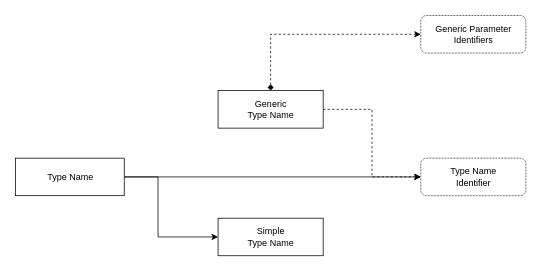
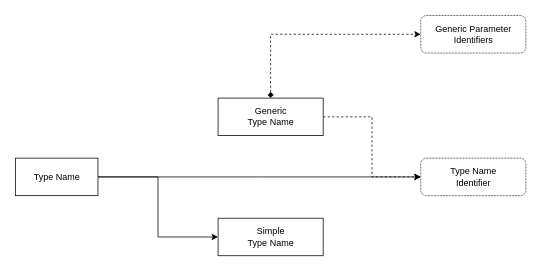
- <mxCell id="7" value="Generic&lt;br&gt;Type Name" style="html=1;align=center;" parent="1" vertex="1"><mxGeometry x="290" y="120" width="140" height="50" as="geometry" /></mxCell>
+ <mxCell id="7" value="Generic&lt;br&gt;Type Name" style="html=1;align=center;" parent="1" vertex="1"><mxGeometry x="290" y="130" width="140" height="50" as="geometry" /></mxCell>
- <mxCell id="4" value="Type Name" style="html=1;" parent="1" vertex="1"><mxGeometry x="20" y="210" width="145" height="50" as="geometry" /></mxCell>
+ <mxCell id="4" value="Type Name" style="html=1;" parent="1" vertex="1"><mxGeometry x="20" y="210" width="110" height="50" as="geometry" /></mxCell>
